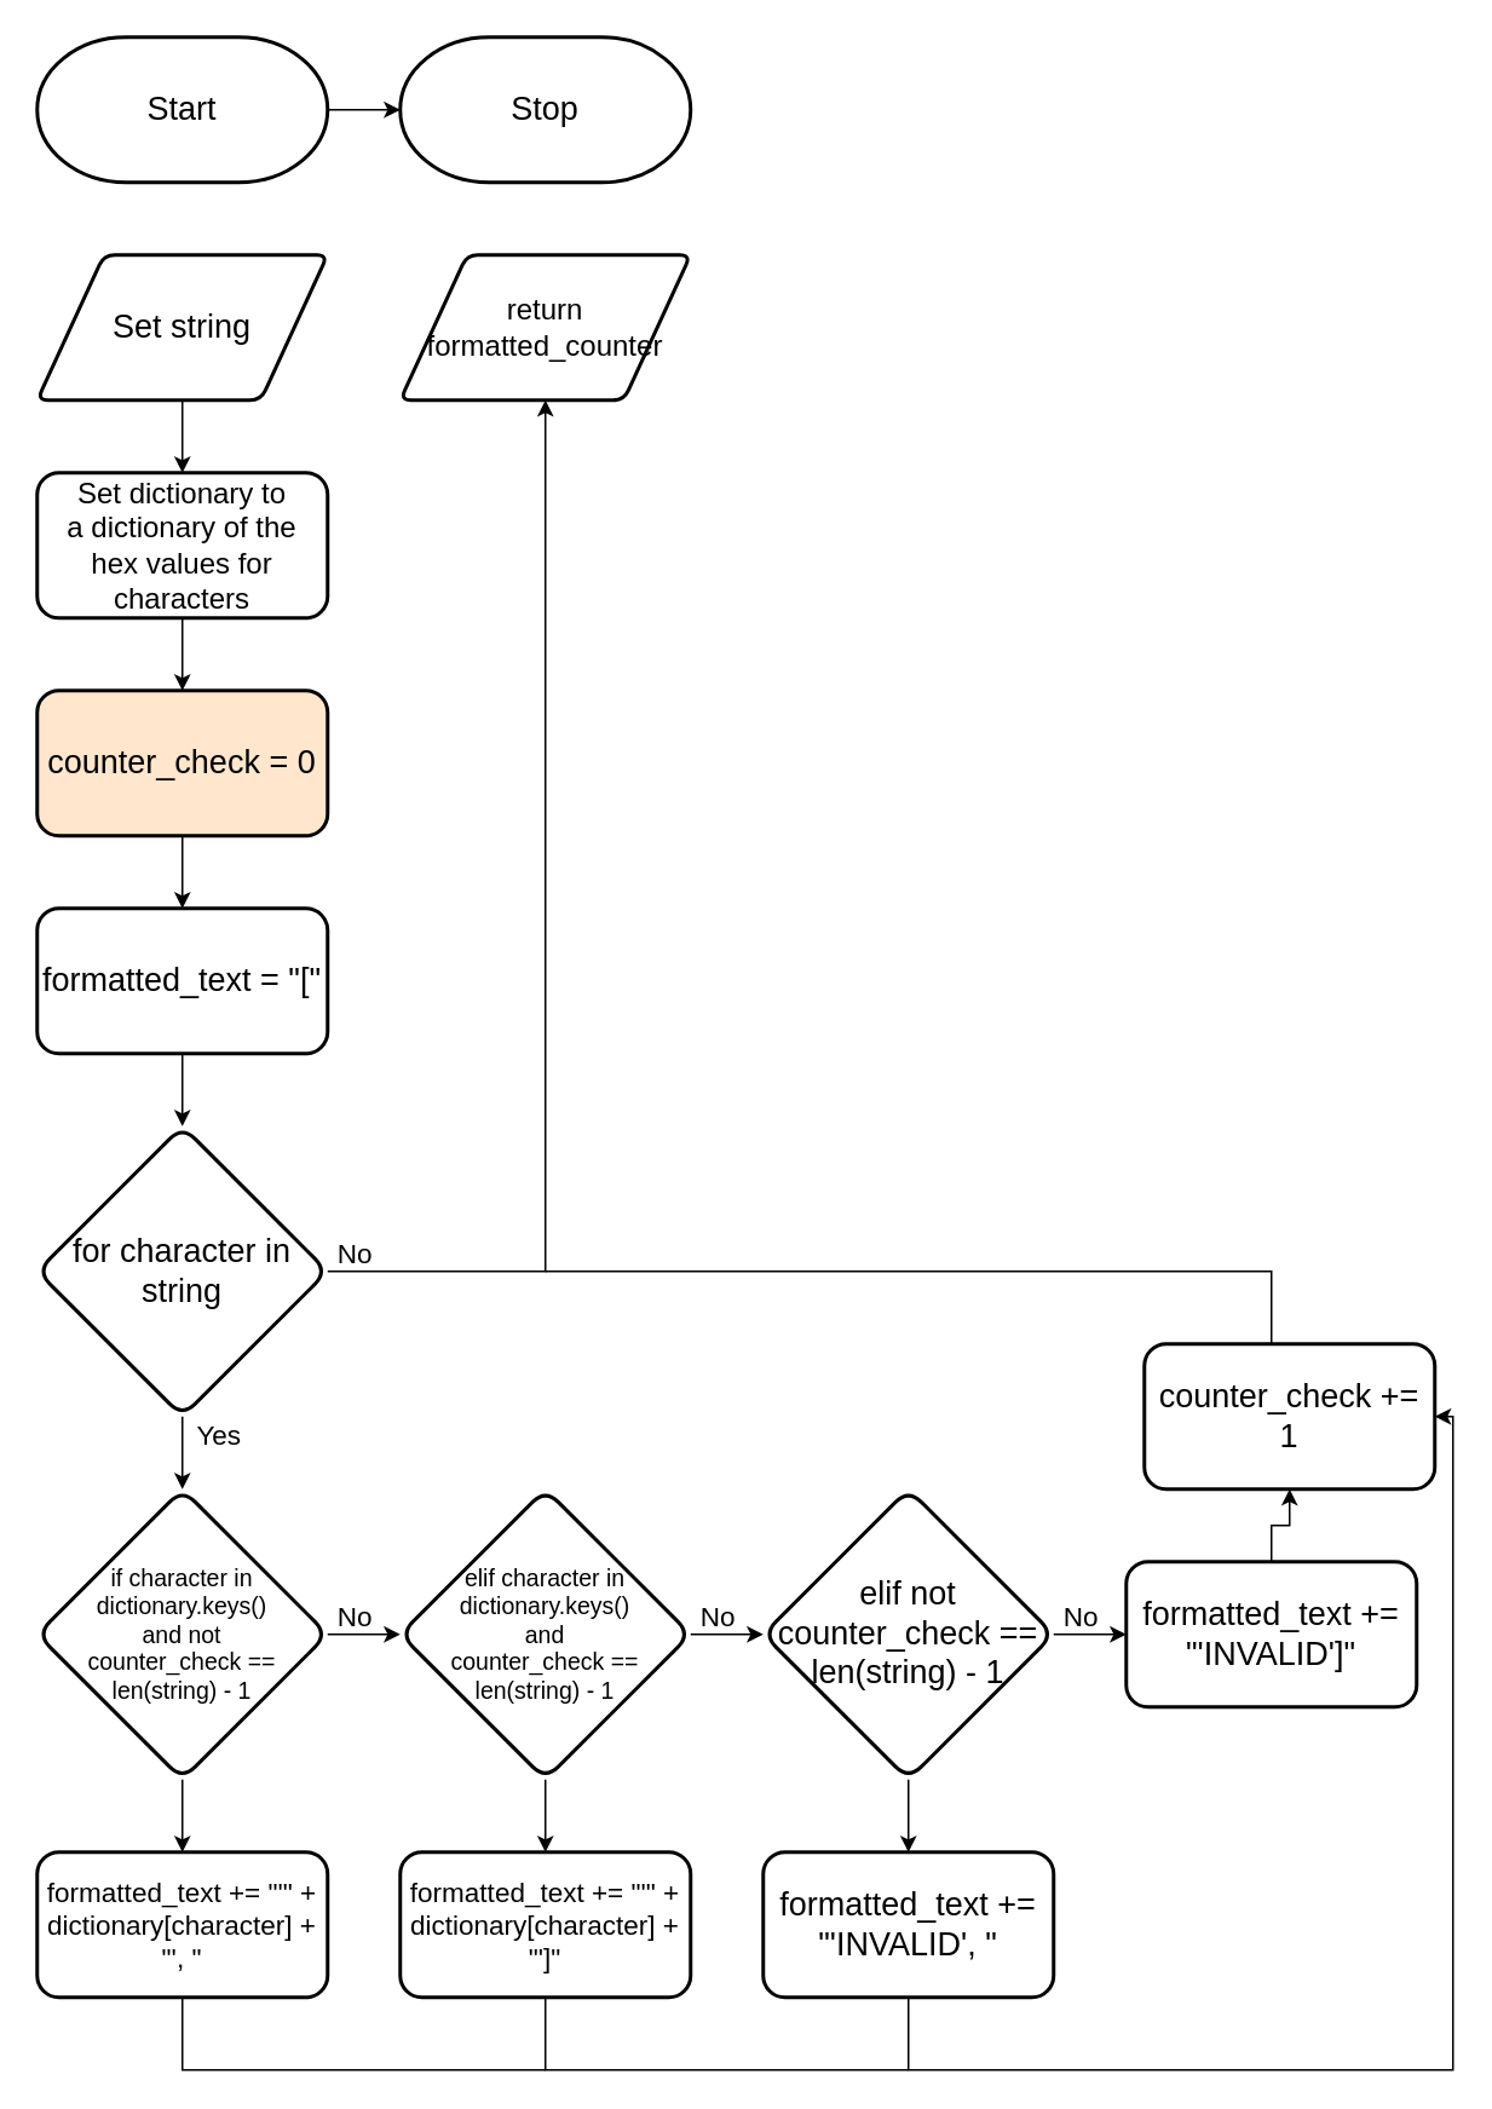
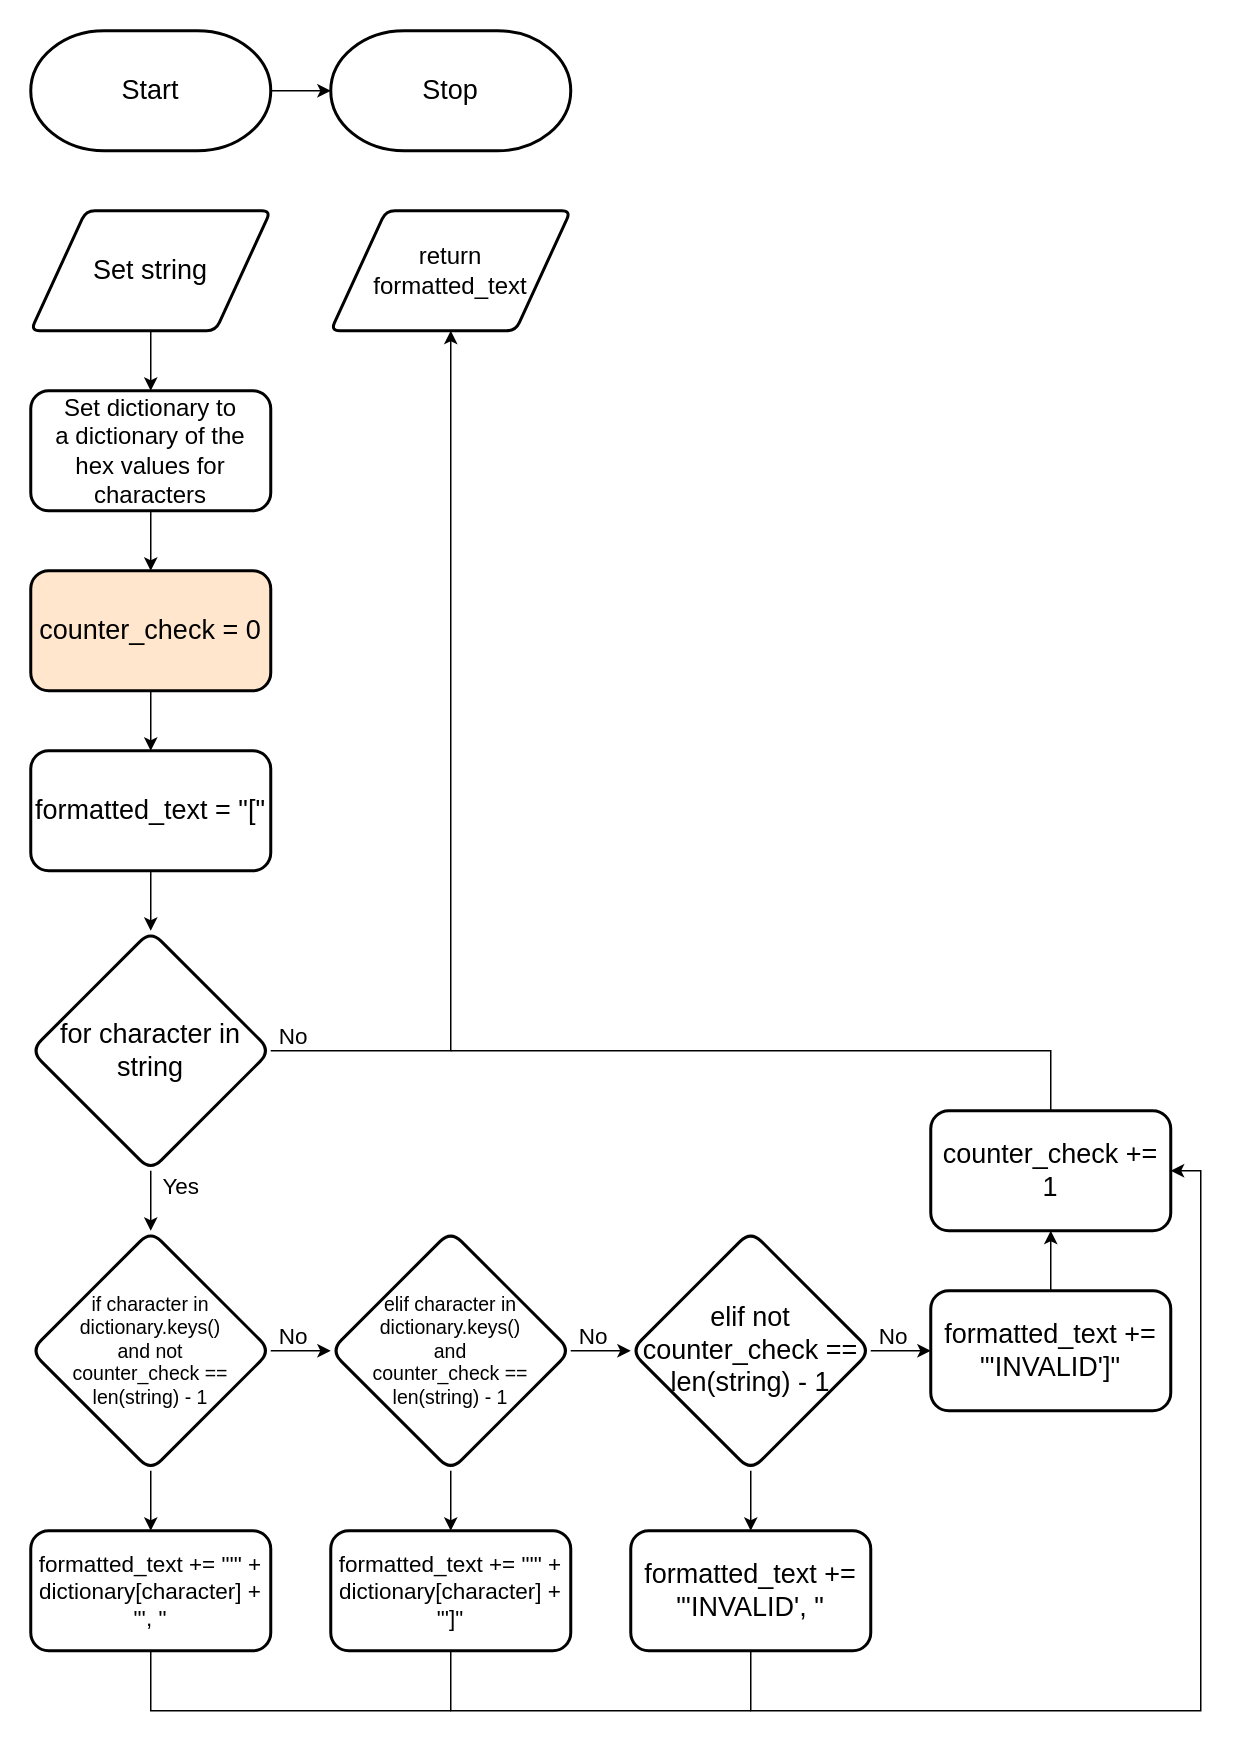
- <mxCell id="12" value="return&lt;br style=&quot;font-size: 16px;&quot;&gt;formatted_counter" style="shape=parallelogram;html=1;strokeWidth=2;perimeter=parallelogramPerimeter;whiteSpace=wrap;rounded=1;arcSize=12;size=0.23;fontSize=16;" parent="1" vertex="1"><mxGeometry x="220" y="140" width="160" height="80" as="geometry" /></mxCell>
+ <mxCell id="12" value="return&lt;br style=&quot;font-size: 16px;&quot;&gt;formatted_text" style="shape=parallelogram;html=1;strokeWidth=2;perimeter=parallelogramPerimeter;whiteSpace=wrap;rounded=1;arcSize=12;size=0.23;fontSize=16;" parent="1" vertex="1"><mxGeometry x="220" y="140" width="160" height="80" as="geometry" /></mxCell>
- <mxCell id="40" value="counter_check += 1" style="rounded=1;whiteSpace=wrap;html=1;strokeWidth=2;fontSize=18;" vertex="1" parent="1"><mxGeometry x="630" y="740" width="160" height="80" as="geometry" /></mxCell>
+ <mxCell id="40" value="counter_check += 1" style="rounded=1;whiteSpace=wrap;html=1;strokeWidth=2;fontSize=18;" vertex="1" parent="1"><mxGeometry x="620" y="740" width="160" height="80" as="geometry" /></mxCell>
